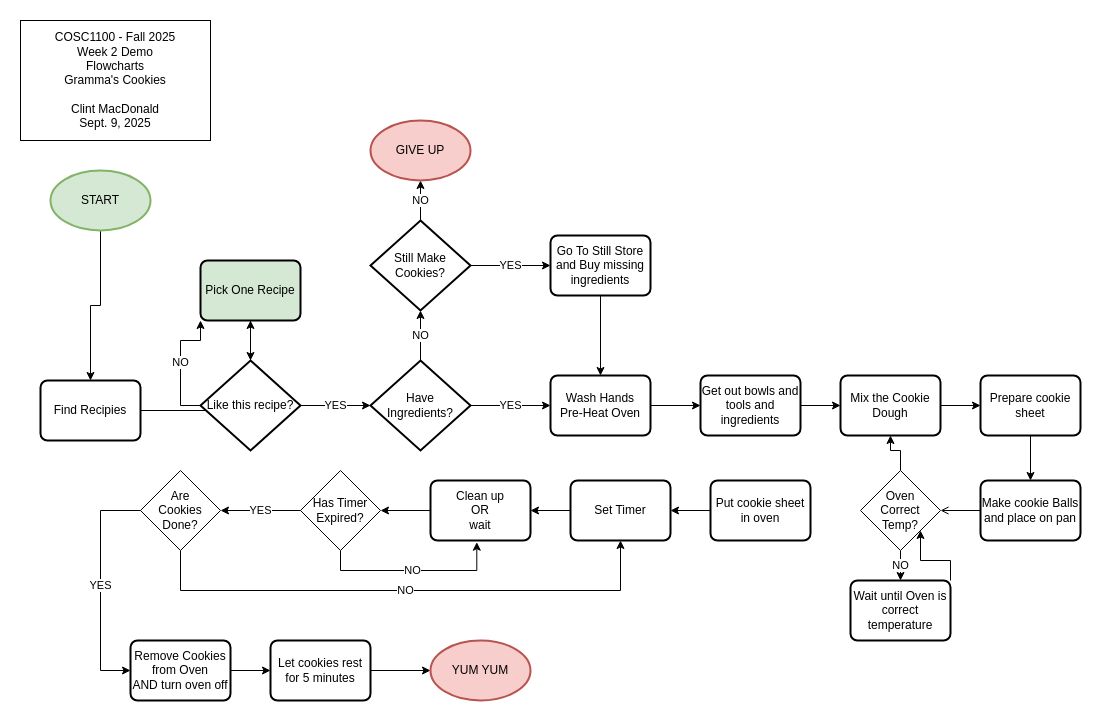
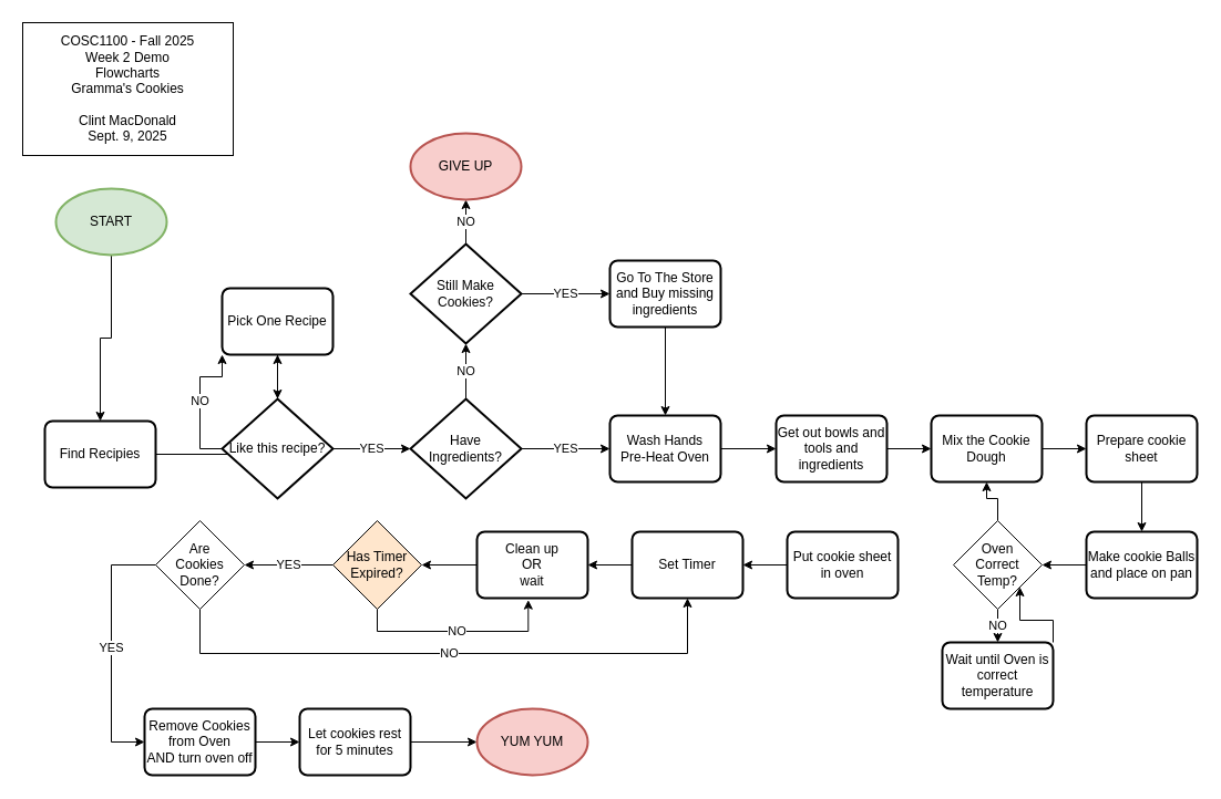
- <mxCell id="17" value="Go To Still Store&lt;br&gt;and Buy missing ingredients" style="rounded=1;whiteSpace=wrap;html=1;absoluteArcSize=1;arcSize=14;strokeWidth=2;" vertex="1" parent="1"><mxGeometry x="550" y="235" width="100" height="60" as="geometry" /></mxCell>
+ <mxCell id="17" value="Go To The Store&lt;br&gt;and Buy missing ingredients" style="rounded=1;whiteSpace=wrap;html=1;absoluteArcSize=1;arcSize=14;strokeWidth=2;" vertex="1" parent="1"><mxGeometry x="550" y="235" width="100" height="60" as="geometry" /></mxCell>
- <mxCell id="8" value="Pick One Recipe" style="rounded=1;whiteSpace=wrap;html=1;absoluteArcSize=1;arcSize=14;strokeWidth=2;fillColor=#d5e8d4;" vertex="1" parent="1"><mxGeometry x="200" y="260" width="100" height="60" as="geometry" /></mxCell>
+ <mxCell id="8" value="Pick One Recipe" style="rounded=1;whiteSpace=wrap;html=1;absoluteArcSize=1;arcSize=14;strokeWidth=2;" vertex="1" parent="1"><mxGeometry x="200" y="260" width="100" height="60" as="geometry" /></mxCell>
- <mxCell id="42" value="Has Timer Expired?" style="rhombus;whiteSpace=wrap;html=1;" vertex="1" parent="1"><mxGeometry x="300" y="470" width="80" height="80" as="geometry" /></mxCell>
+ <mxCell id="42" value="Has Timer Expired?" style="rhombus;whiteSpace=wrap;html=1;fillColor=#ffe6cc;" vertex="1" parent="1"><mxGeometry x="300" y="470" width="80" height="80" as="geometry" /></mxCell>
- <mxCell id="29" value="" style="edgeStyle=orthogonalEdgeStyle;rounded=0;orthogonalLoop=1;jettySize=auto;html=1;endArrow=open;" edge="1" parent="1" source="30" target="33"><mxGeometry relative="1" as="geometry" /></mxCell>
+ <mxCell id="29" value="" style="edgeStyle=orthogonalEdgeStyle;rounded=0;orthogonalLoop=1;jettySize=auto;html=1;" edge="1" parent="1" source="30" target="33"><mxGeometry relative="1" as="geometry" /></mxCell>
